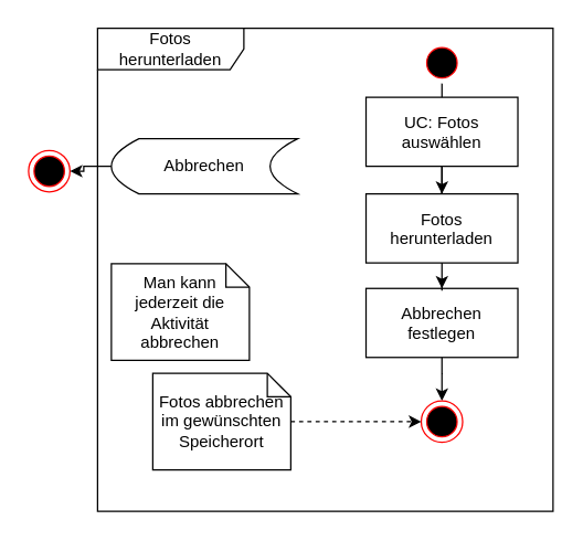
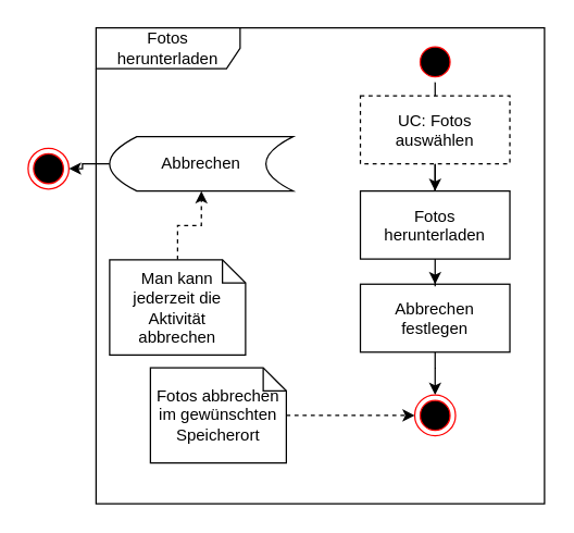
- <mxCell id="11" value="UC: Fotos &#10;auswählen" style="" vertex="1" parent="1"><mxGeometry x="264.51" y="70" width="110" height="50" as="geometry" /></mxCell>
+ <mxCell id="11" value="UC: Fotos &#10;auswählen" style="dashed=1;" vertex="1" parent="1"><mxGeometry x="264.51" y="70" width="110" height="50" as="geometry" /></mxCell>
+ <mxCell id="8" style="edgeStyle=orthogonalEdgeStyle;rounded=0;orthogonalLoop=1;jettySize=auto;html=1;dashed=1;" edge="1" parent="1" source="9" target="7"><mxGeometry relative="1" as="geometry" /></mxCell>
